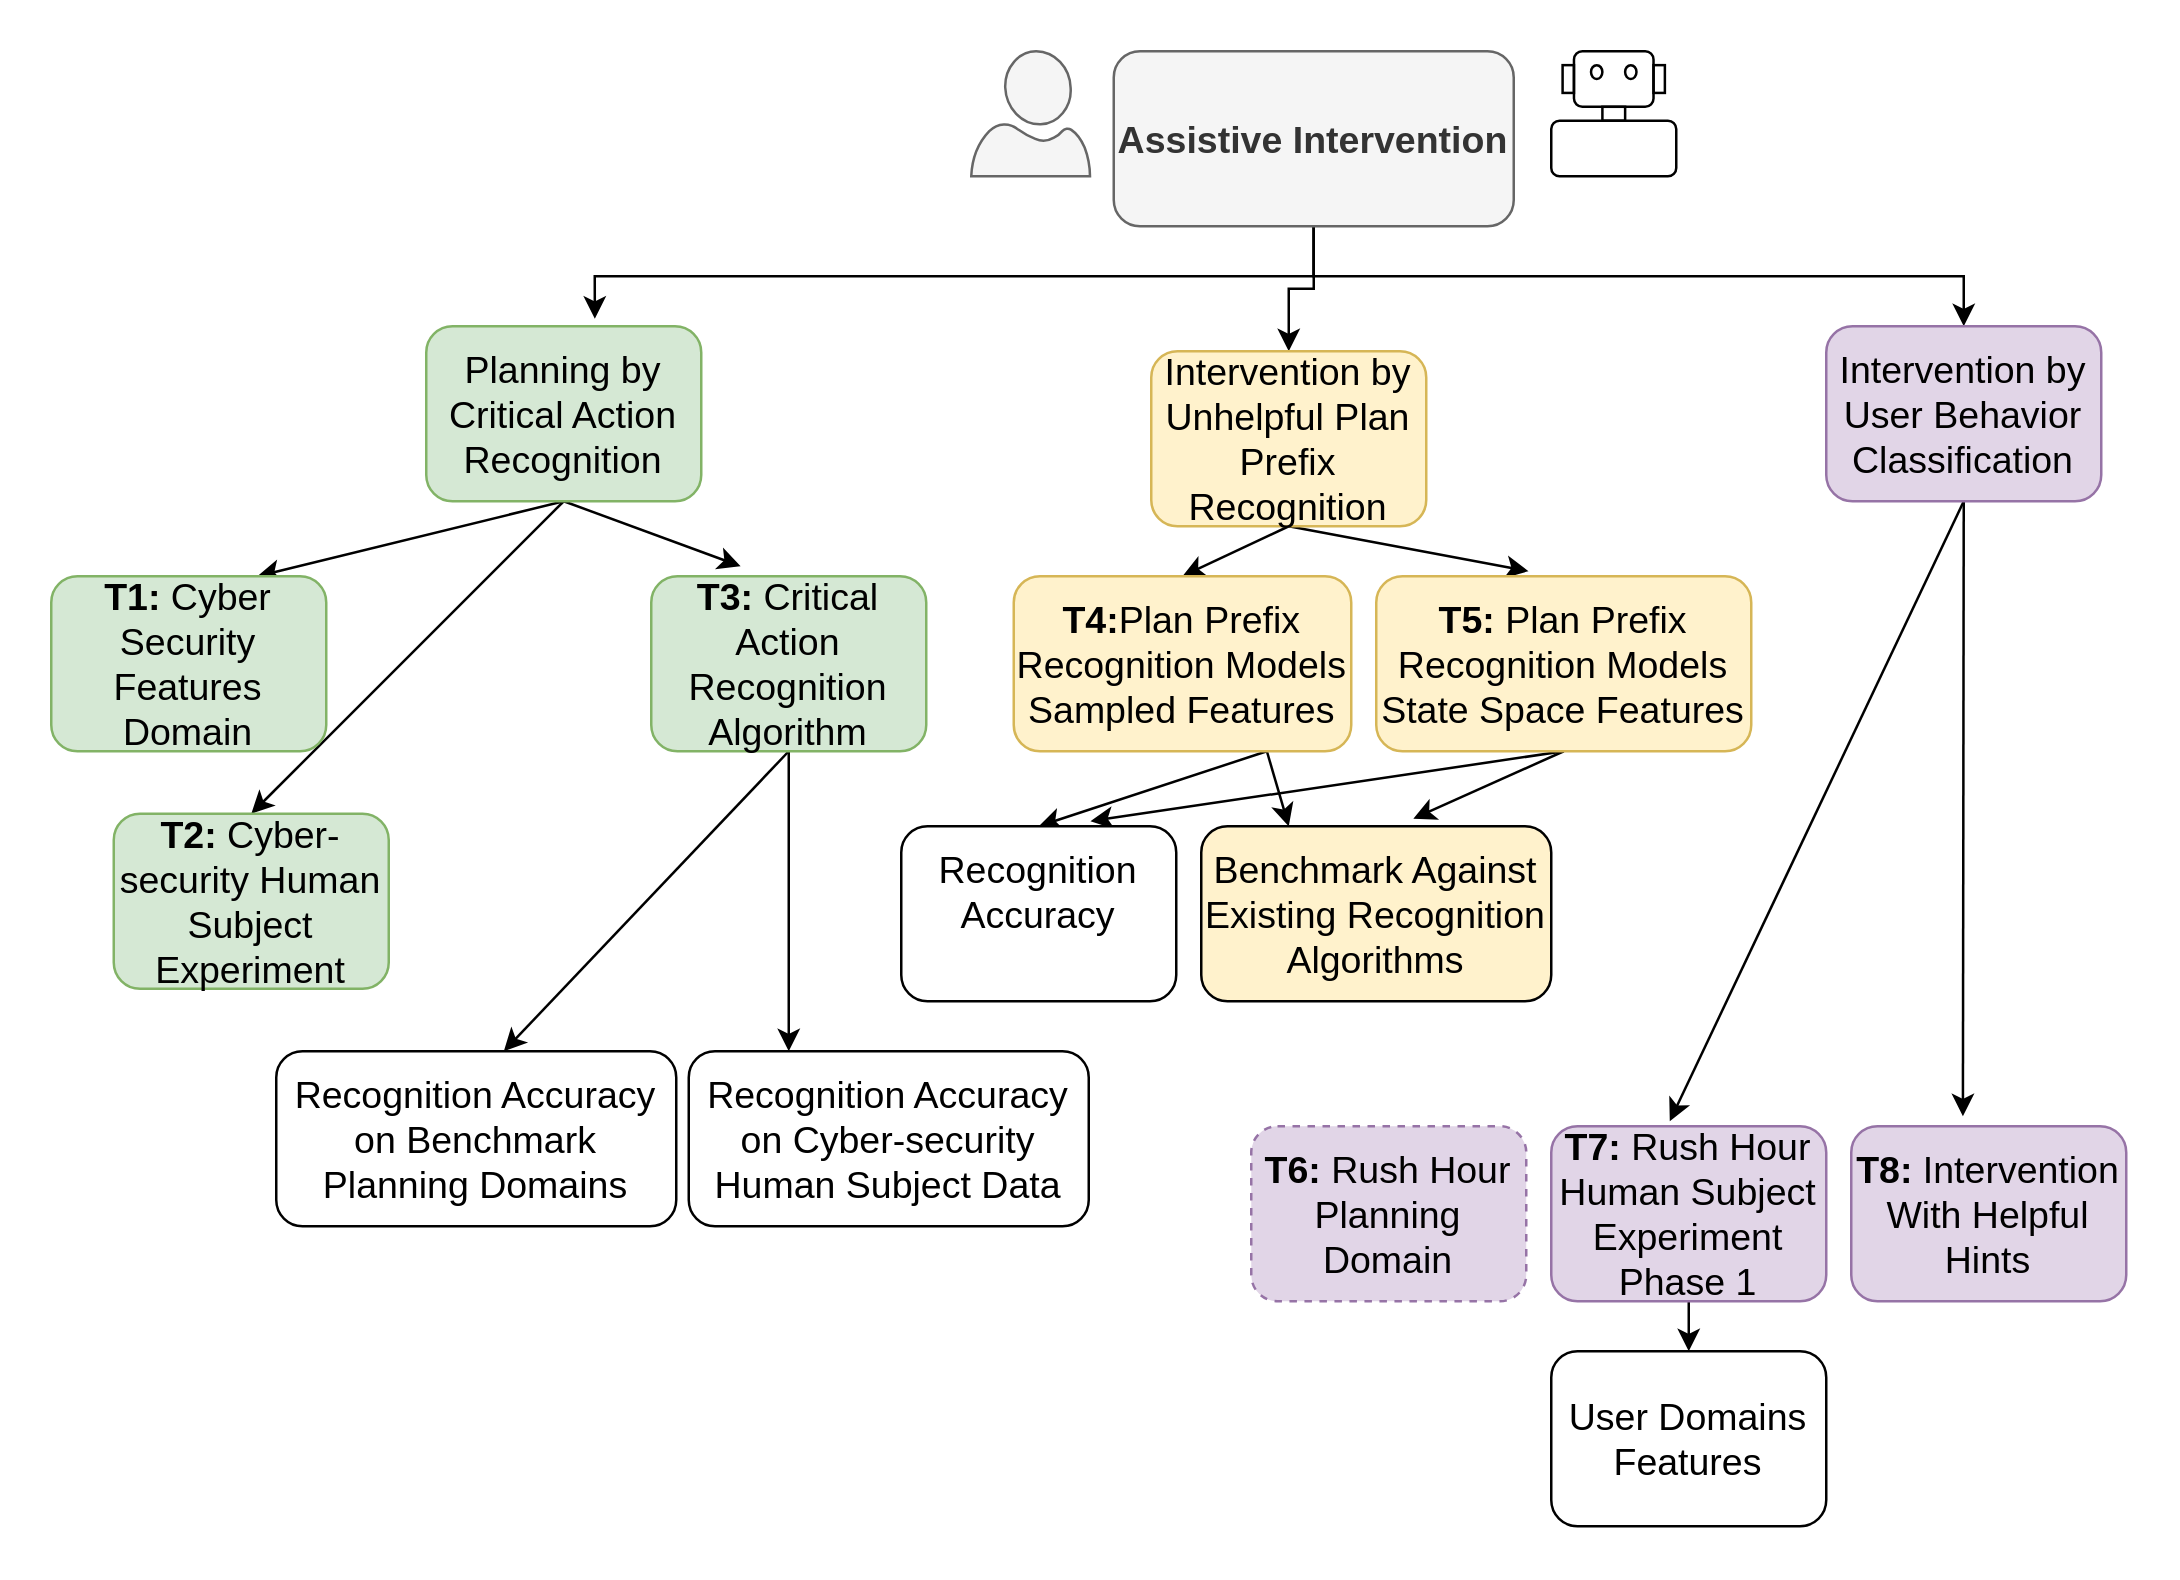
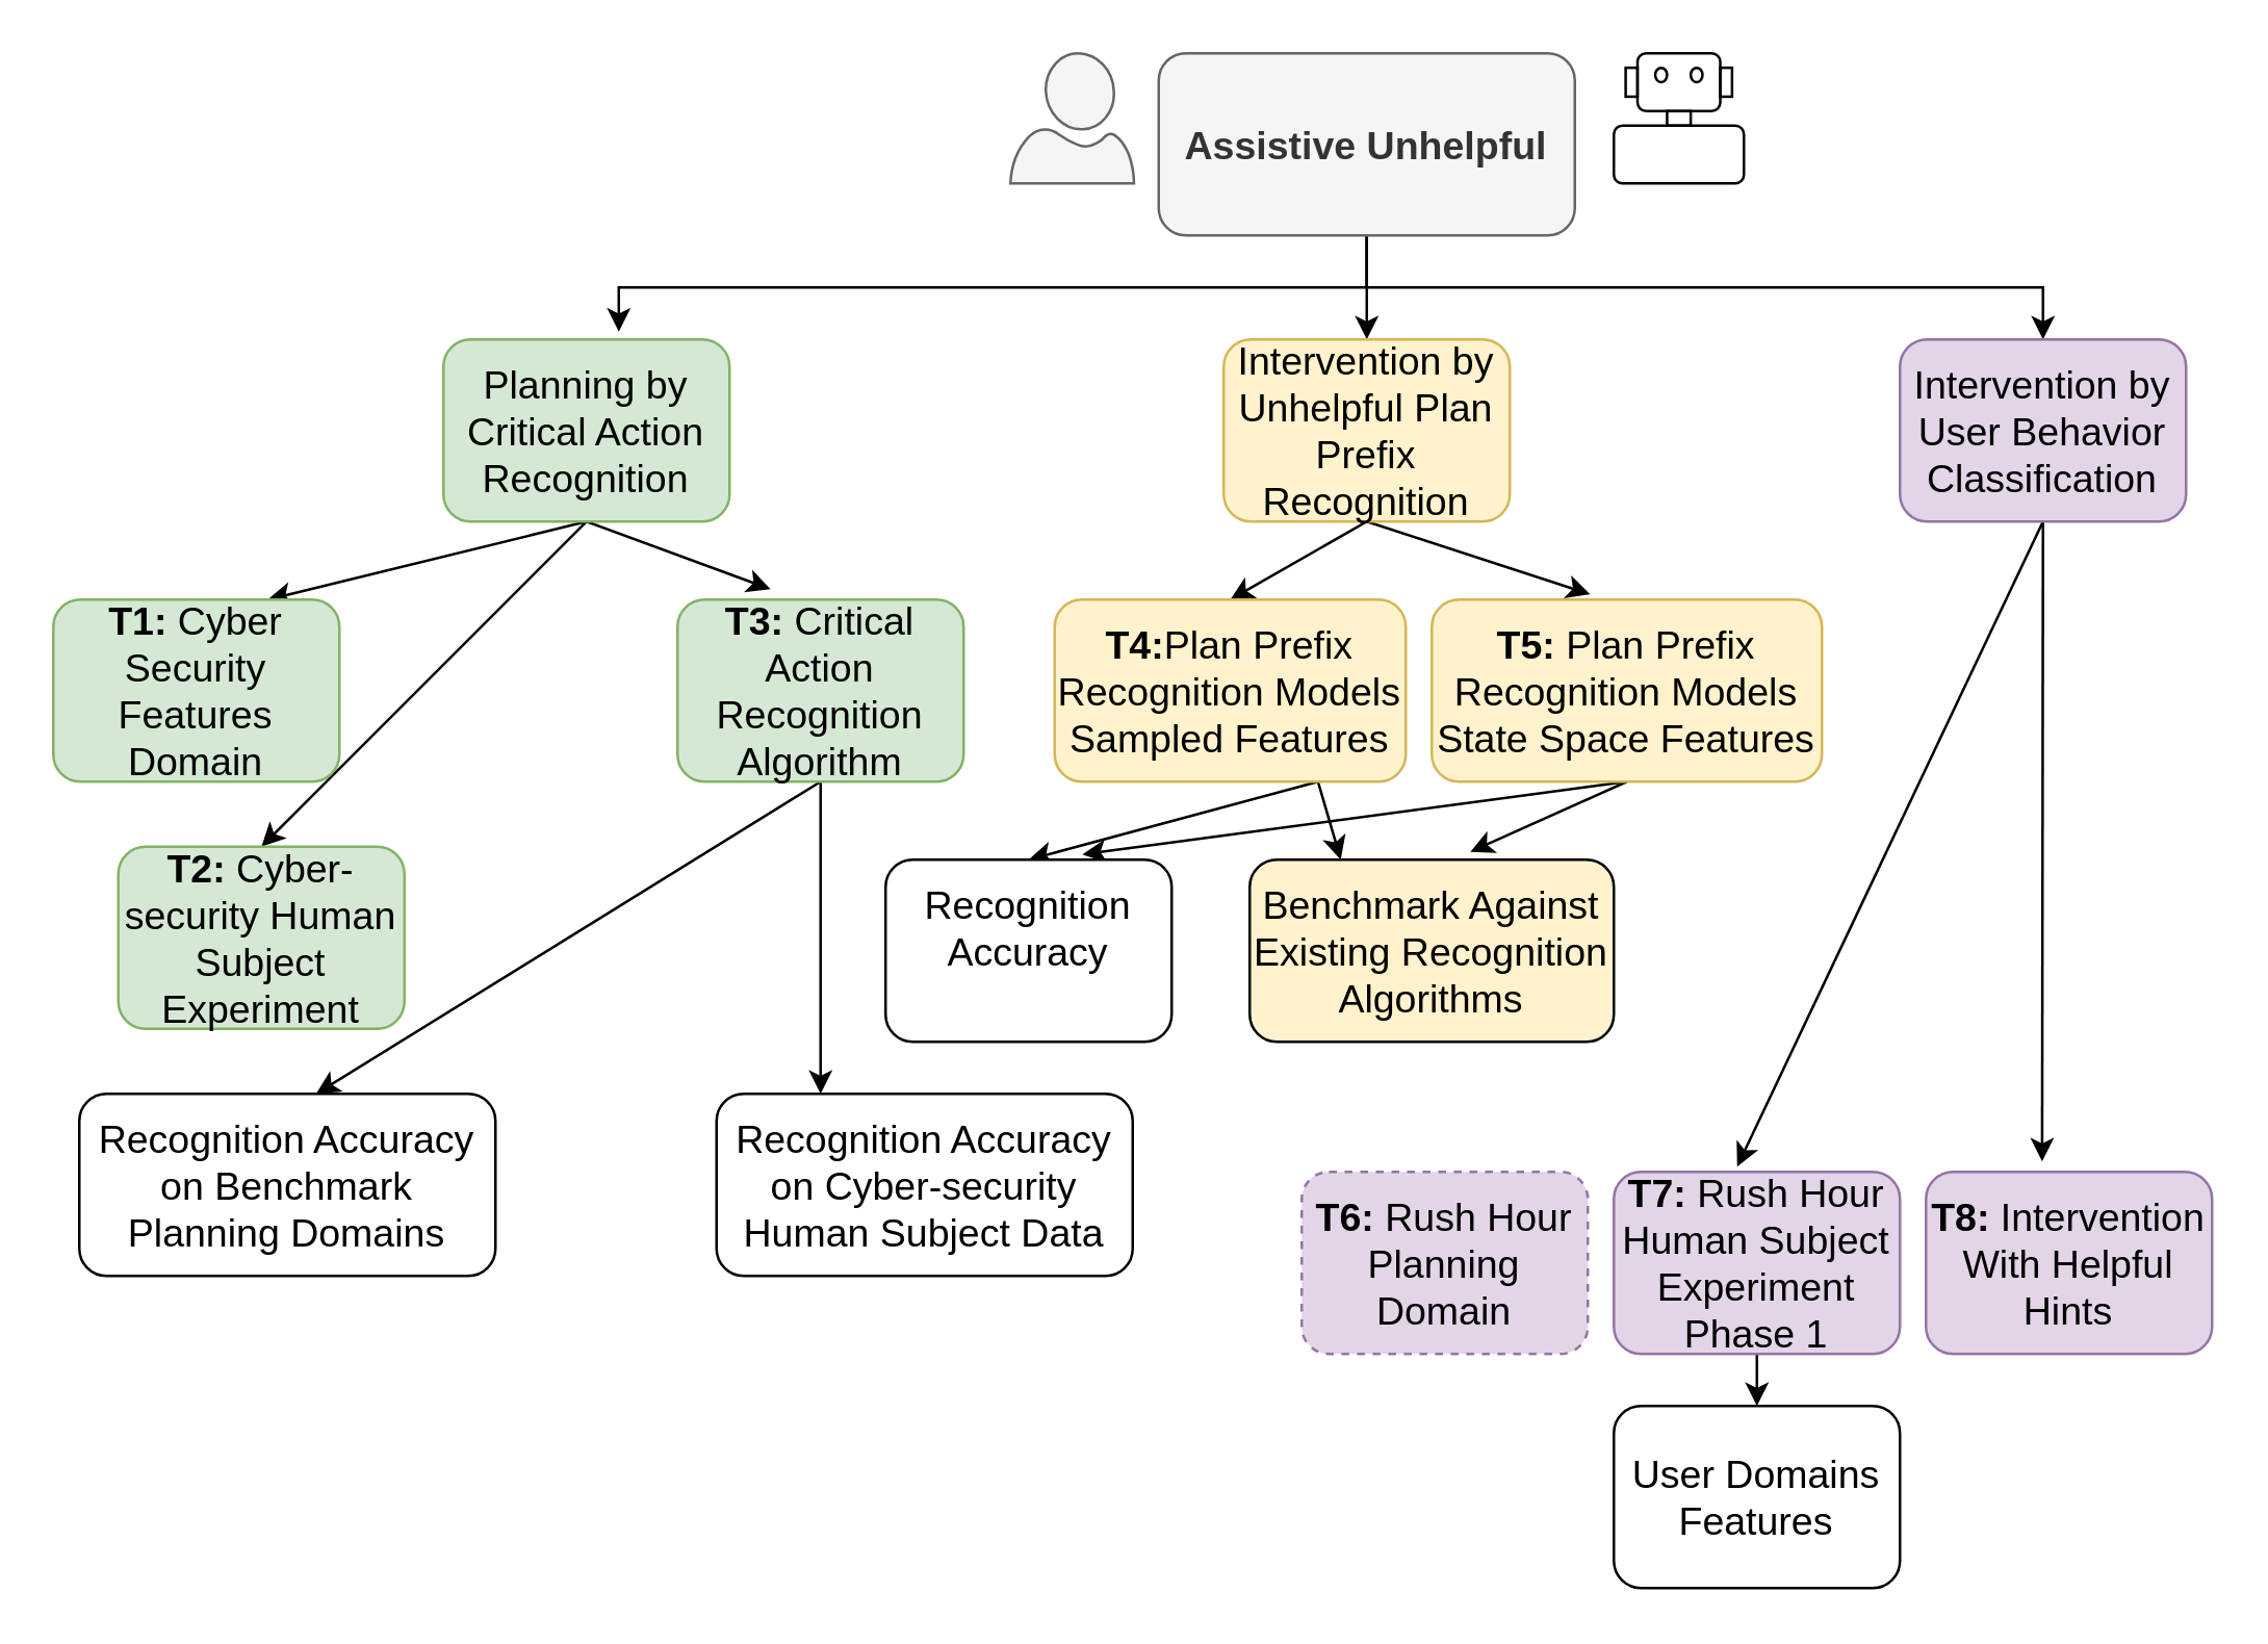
- <mxCell id="5" value="Assistive Intervention" style="rounded=1;whiteSpace=wrap;html=1;fontSize=15;fillColor=#f5f5f5;strokeColor=#666666;fontColor=#333333;fontStyle=1" vertex="1" parent="1"><mxGeometry x="445" y="20" width="160" height="70" as="geometry" /></mxCell>
+ <mxCell id="5" value="Assistive Unhelpful" style="rounded=1;whiteSpace=wrap;html=1;fontSize=15;fillColor=#f5f5f5;strokeColor=#666666;fontColor=#333333;fontStyle=1" vertex="1" parent="1"><mxGeometry x="445" y="20" width="160" height="70" as="geometry" /></mxCell>
- <mxCell id="12" value="&lt;div&gt;Intervention by&lt;br&gt;&lt;/div&gt;&lt;div&gt;Unhelpful Plan Prefix Recognition&lt;br&gt;&lt;/div&gt;" style="rounded=1;whiteSpace=wrap;html=1;fontSize=15;fillColor=#fff2cc;strokeColor=#d6b656;" vertex="1" parent="1"><mxGeometry x="460" y="140" width="110" height="70" as="geometry" /></mxCell>
+ <mxCell id="12" value="&lt;div&gt;Intervention by&lt;br&gt;&lt;/div&gt;&lt;div&gt;Unhelpful Plan Prefix Recognition&lt;br&gt;&lt;/div&gt;" style="rounded=1;whiteSpace=wrap;html=1;fontSize=15;fillColor=#fff2cc;strokeColor=#d6b656;" vertex="1" parent="1"><mxGeometry x="470" y="130" width="110" height="70" as="geometry" /></mxCell>
- <mxCell id="42" value="&lt;div&gt;Recognition Accuracy &lt;br&gt;&lt;/div&gt;&lt;div&gt;&lt;br&gt;&lt;/div&gt;" style="rounded=1;whiteSpace=wrap;html=1;fontSize=15;" vertex="1" parent="1"><mxGeometry x="360" y="330" width="110" height="70" as="geometry" /></mxCell>
+ <mxCell id="42" value="&lt;div&gt;Recognition Accuracy &lt;br&gt;&lt;/div&gt;&lt;div&gt;&lt;br&gt;&lt;/div&gt;" style="rounded=1;whiteSpace=wrap;html=1;fontSize=15;" vertex="1" parent="1"><mxGeometry x="340" y="330" width="110" height="70" as="geometry" /></mxCell>
- <mxCell id="21" value="Recognition Accuracy on Benchmark Planning Domains" style="rounded=1;whiteSpace=wrap;html=1;fontSize=15;" vertex="1" parent="1"><mxGeometry x="110" y="420" width="160" height="70" as="geometry" /></mxCell>
+ <mxCell id="21" value="Recognition Accuracy on Benchmark Planning Domains" style="rounded=1;whiteSpace=wrap;html=1;fontSize=15;" vertex="1" parent="1"><mxGeometry x="30" y="420" width="160" height="70" as="geometry" /></mxCell>
